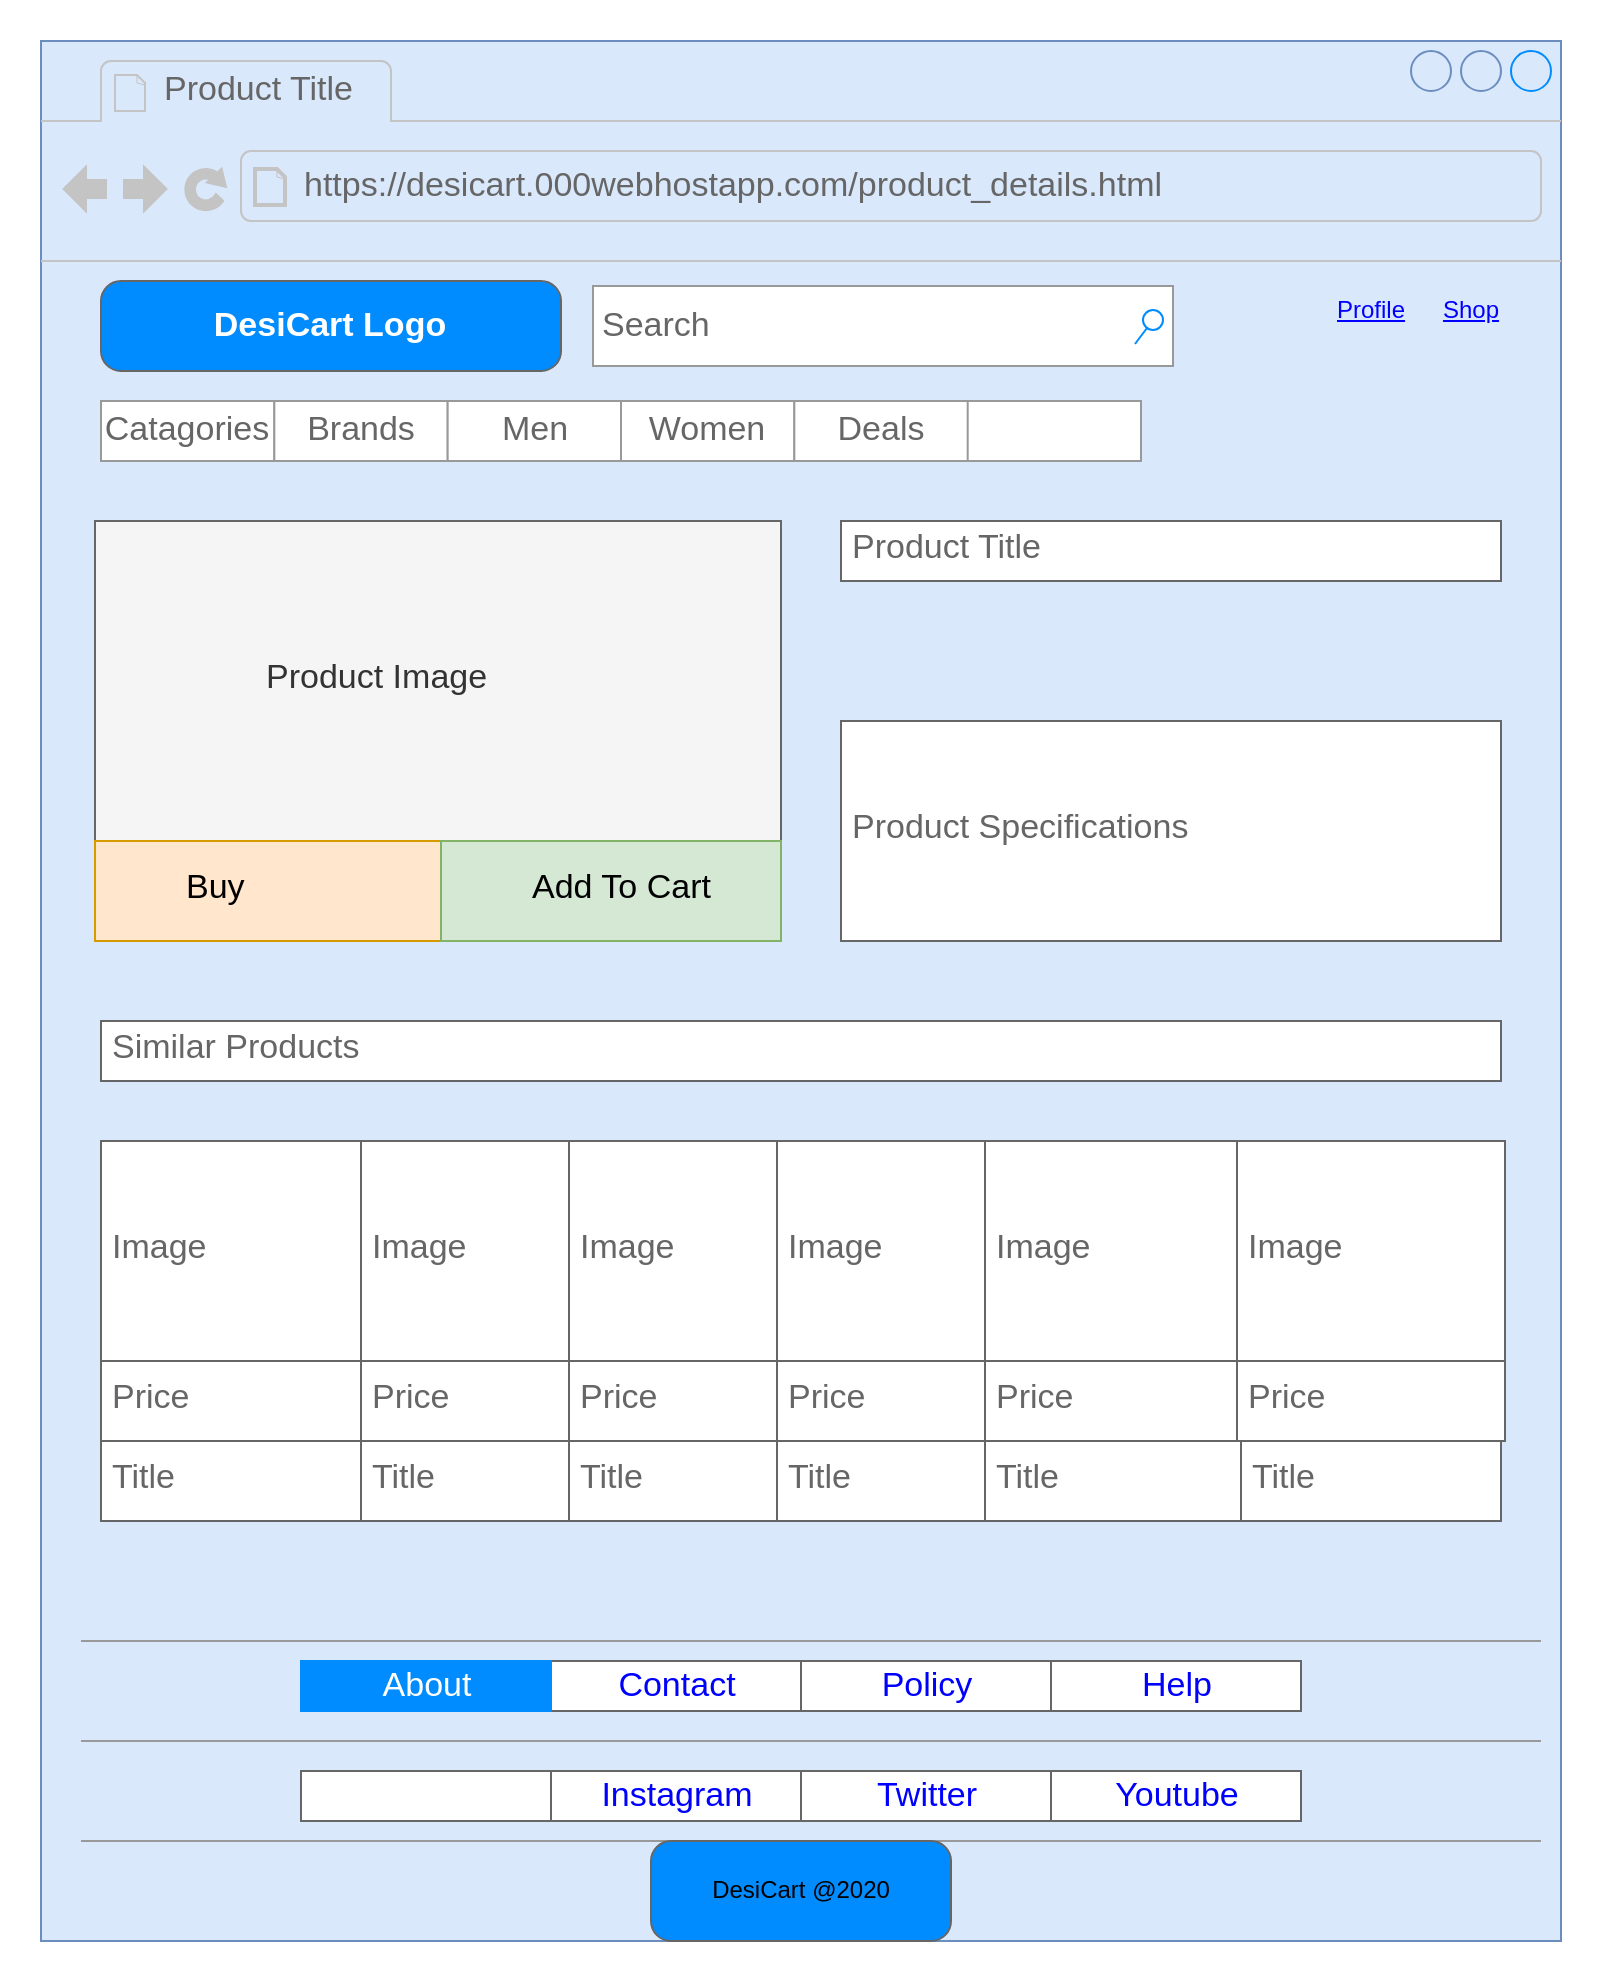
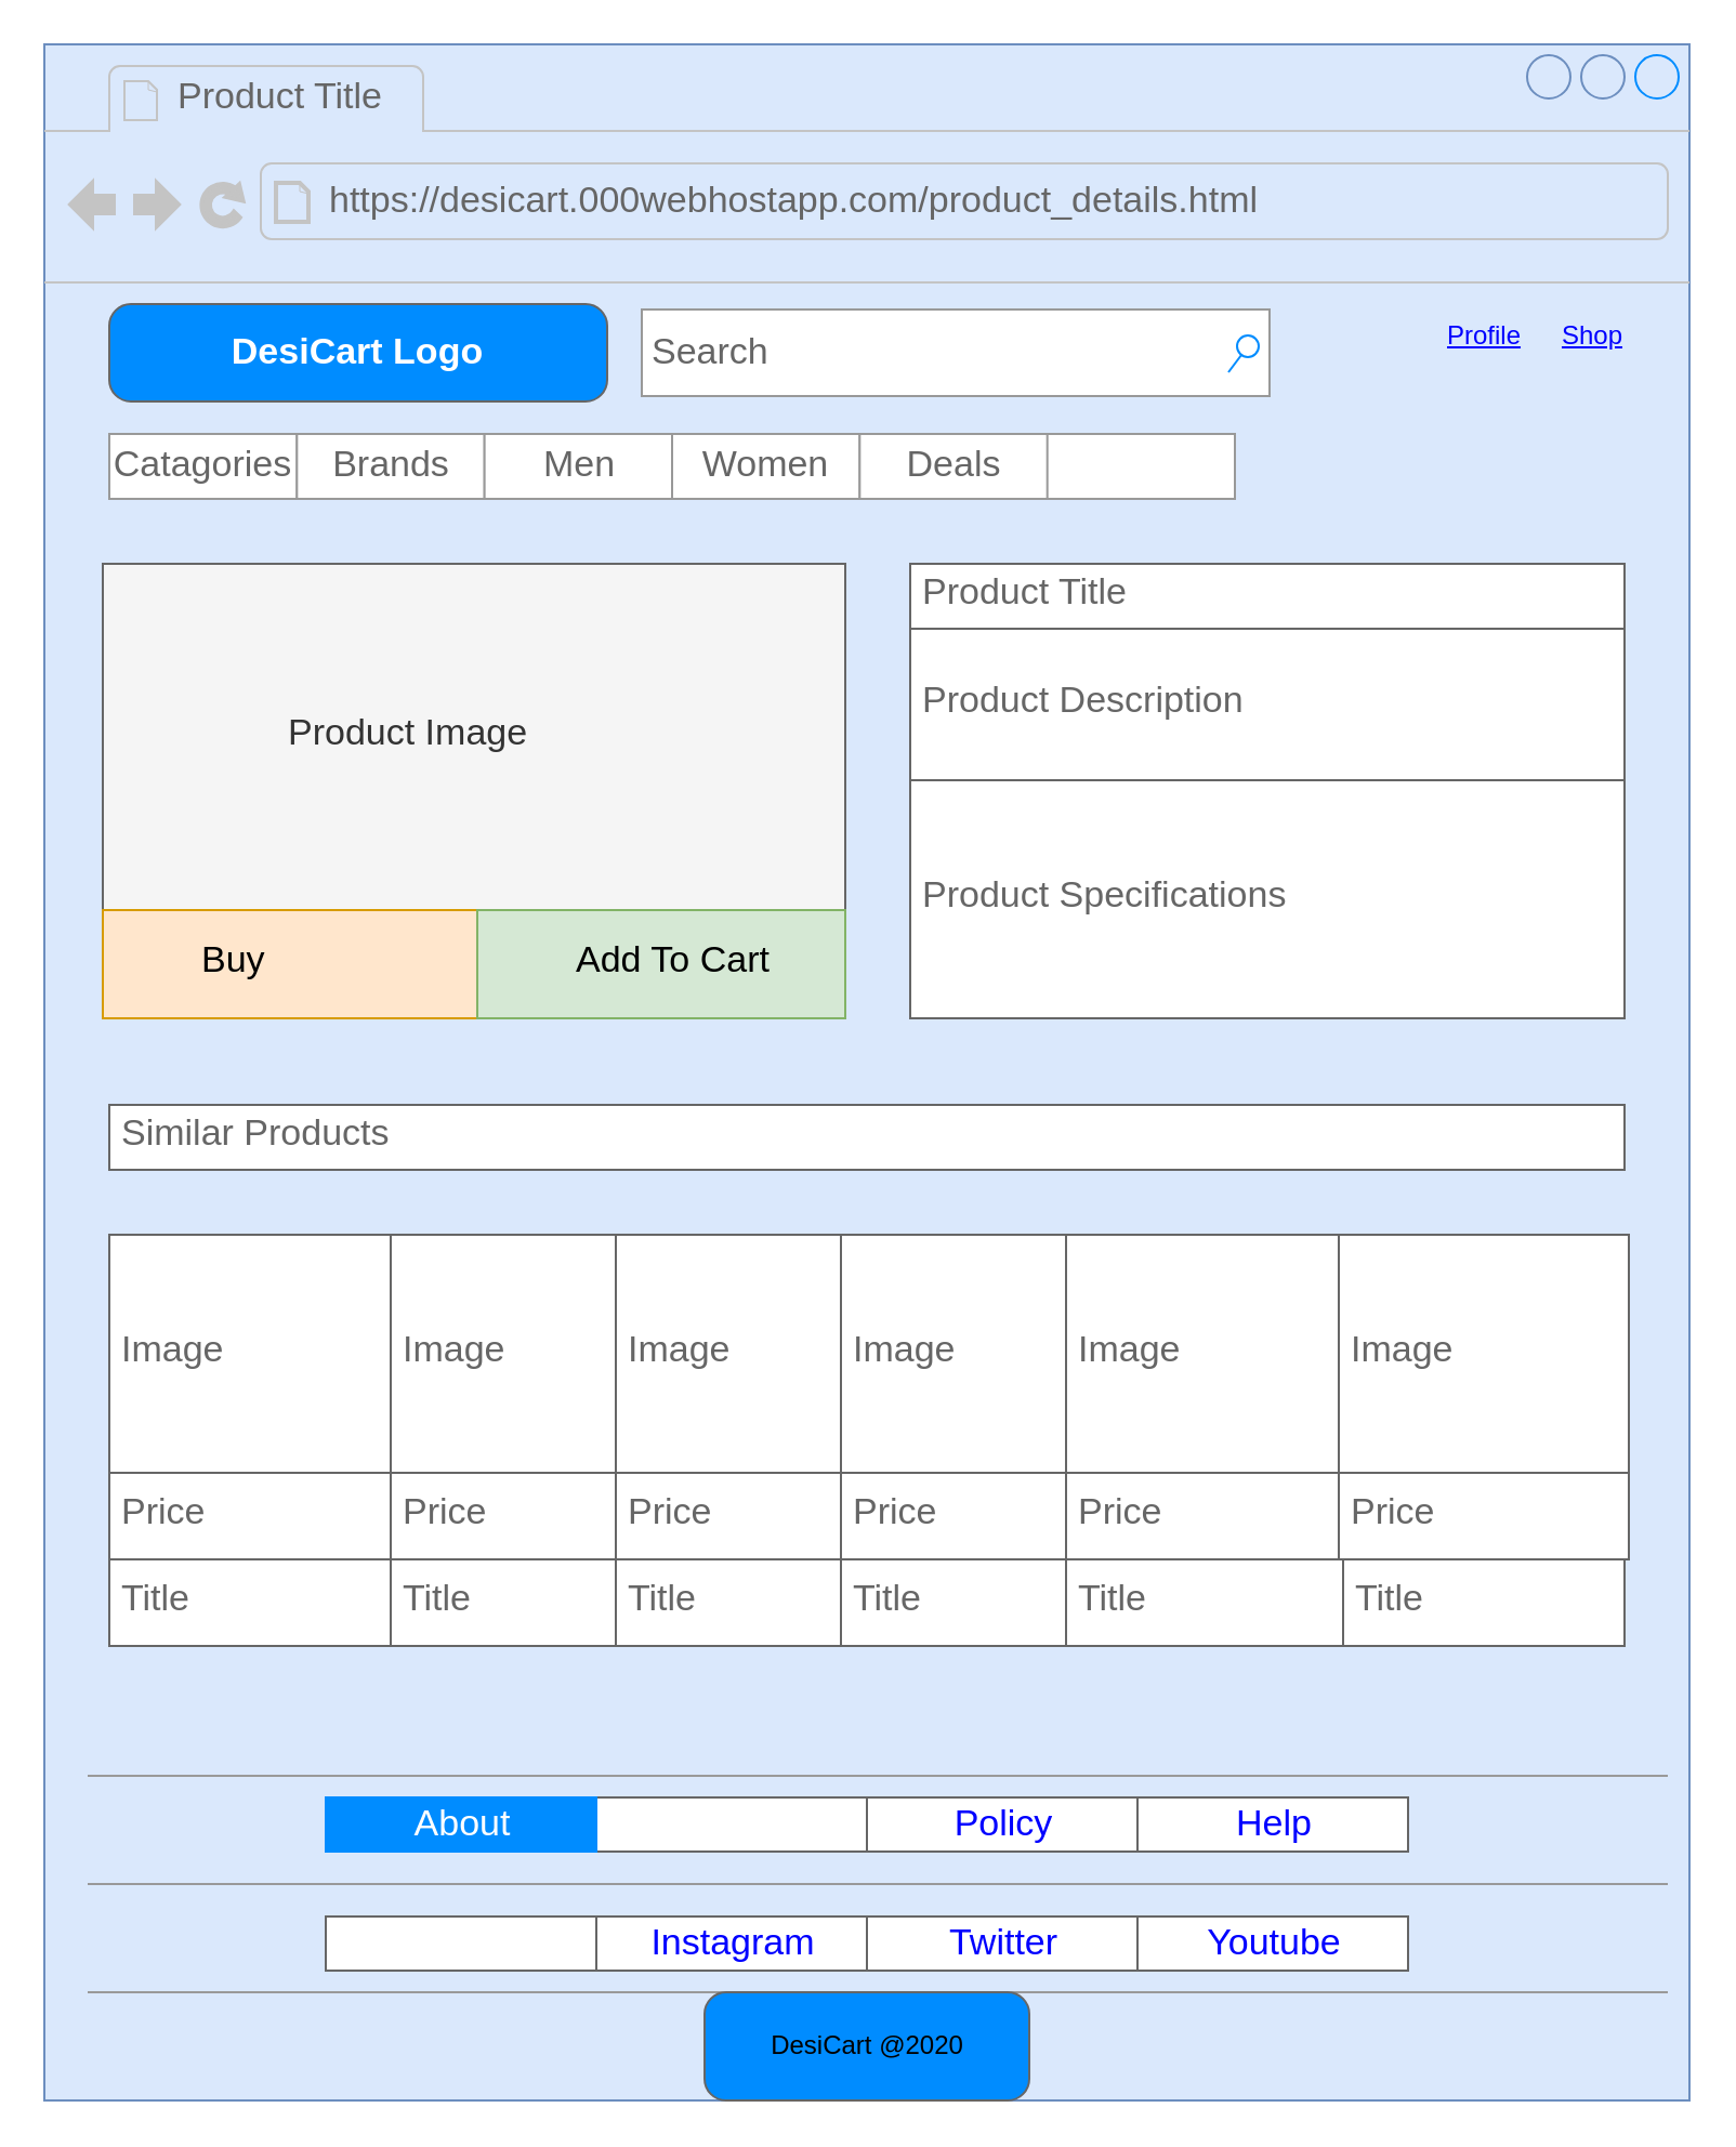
+ <mxCell id="53" value="Product Description" style="strokeWidth=1;shadow=0;dashed=0;align=center;html=1;shape=mxgraph.mockup.text.textBox;fontColor=#666666;align=left;fontSize=17;spacingLeft=4;spacingTop=-3;strokeColor=#666666;mainText=" vertex="1" parent="2"><mxGeometry x="400" y="270" width="330" height="70" as="geometry" /></mxCell>
- <mxCell id="42" value="Contact" style="strokeColor=inherit;fillColor=inherit;gradientColor=inherit;strokeWidth=1;shadow=0;dashed=0;align=center;html=1;shape=mxgraph.mockup.text.rrect;rSize=0;fontSize=17;fontColor=#0000ff;" parent="41" vertex="1"><mxGeometry x="125" width="125" height="25" as="geometry" /></mxCell>
